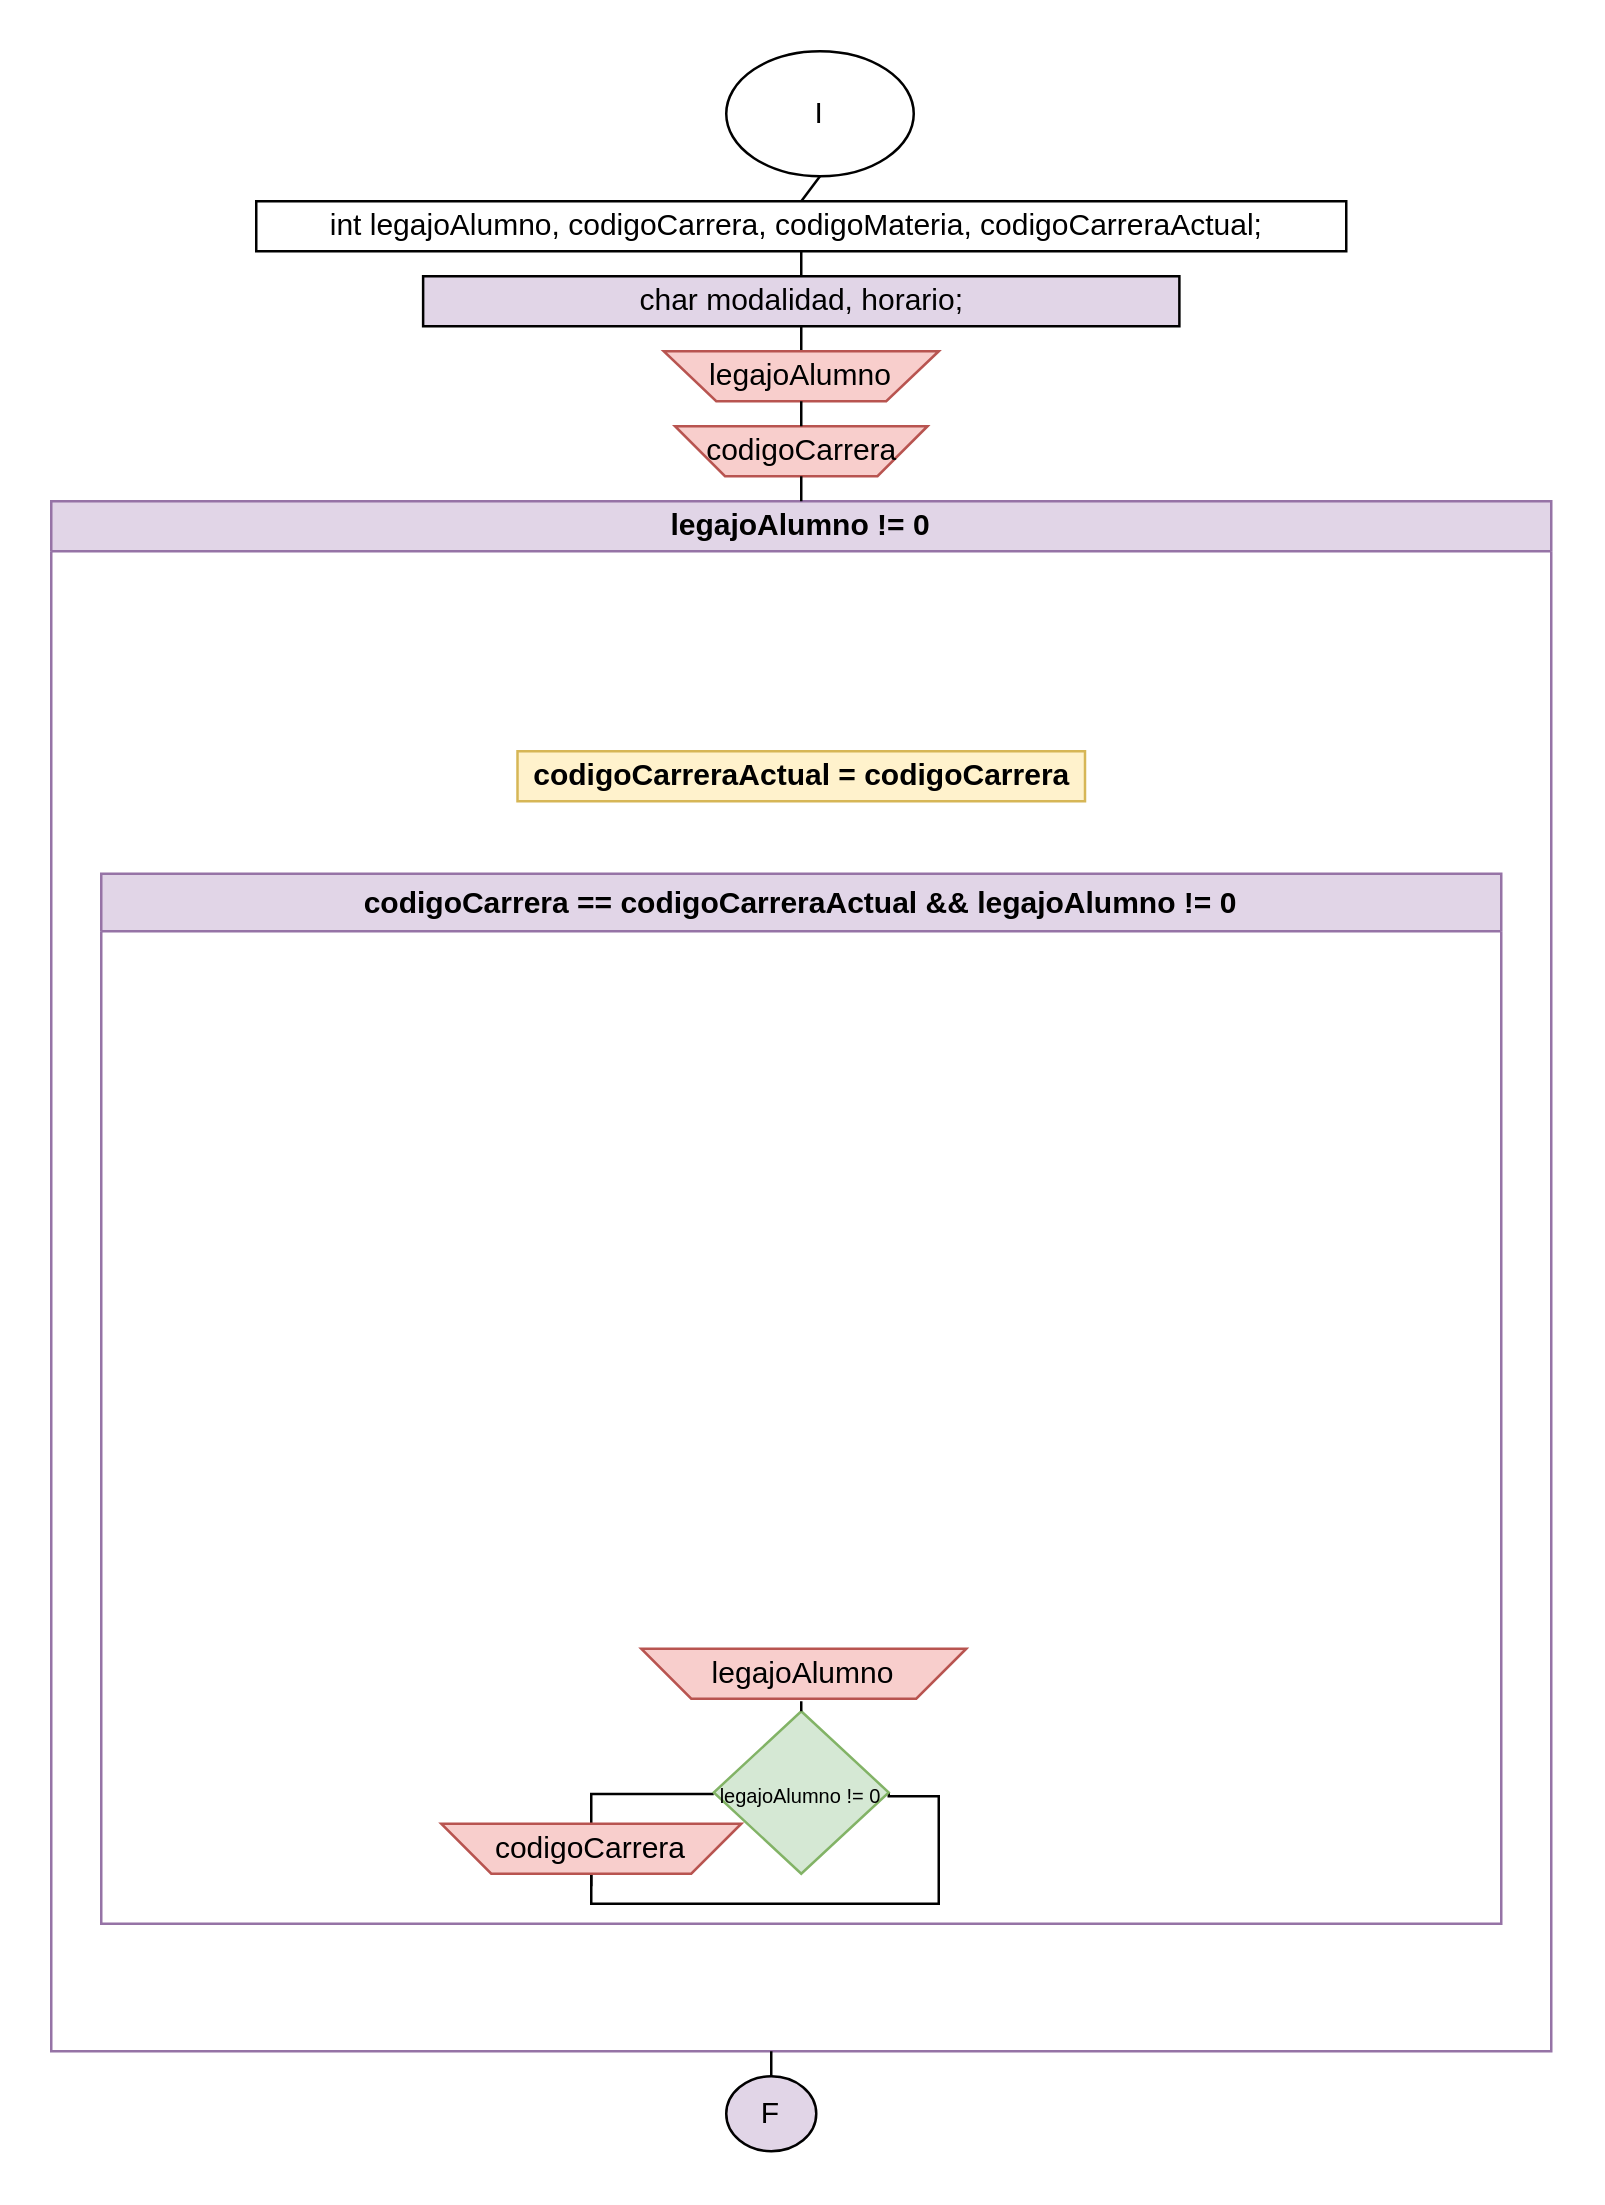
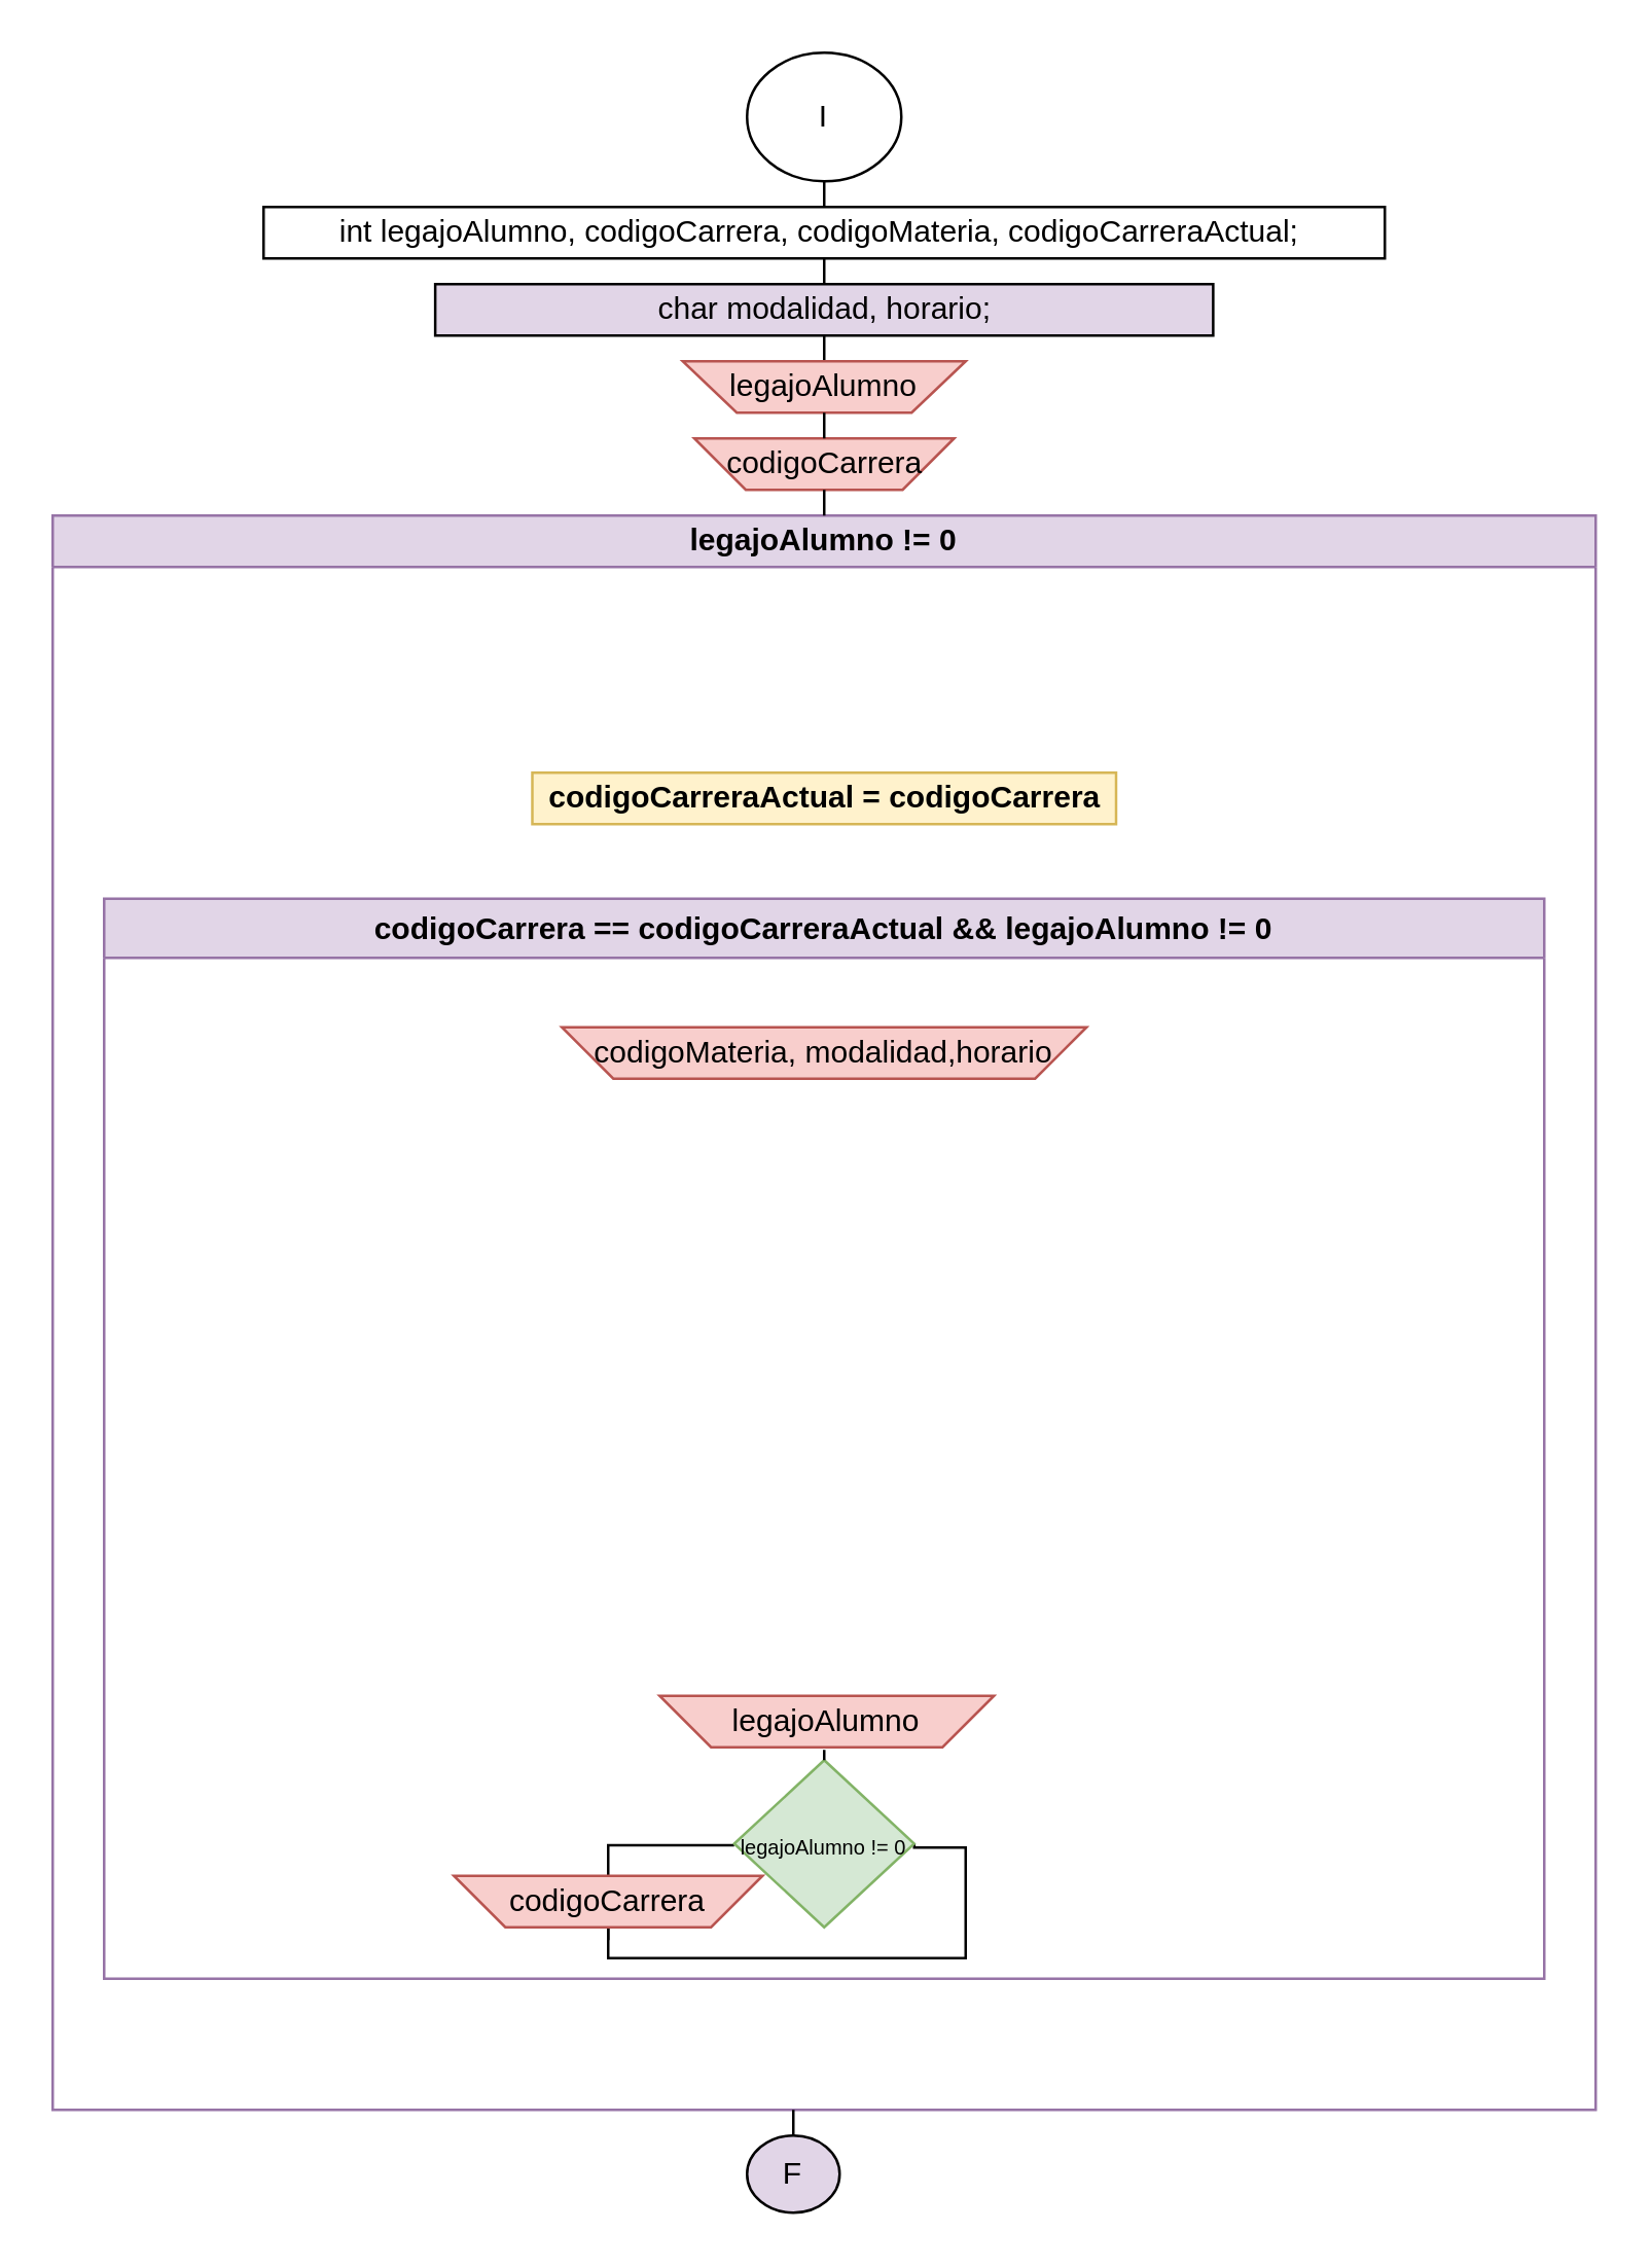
- <mxCell id="2" value="I" style="ellipse;whiteSpace=wrap;html=1;" parent="1" vertex="1"><mxGeometry x="290" y="20" width="75" height="50" as="geometry" /></mxCell>
+ <mxCell id="2" value="I" style="ellipse;whiteSpace=wrap;html=1;" parent="1" vertex="1"><mxGeometry x="290" width="60" height="50" as="geometry" y="20" /></mxCell>
+ <mxCell id="11" value="codigoMateria, modalidad,horario" style="shape=trapezoid;perimeter=trapezoidPerimeter;whiteSpace=wrap;html=1;fixedSize=1;fillColor=#f8cecc;strokeColor=#b85450;direction=west;" parent="10" vertex="1"><mxGeometry x="178" y="50" width="204" height="20" as="geometry" /></mxCell>
